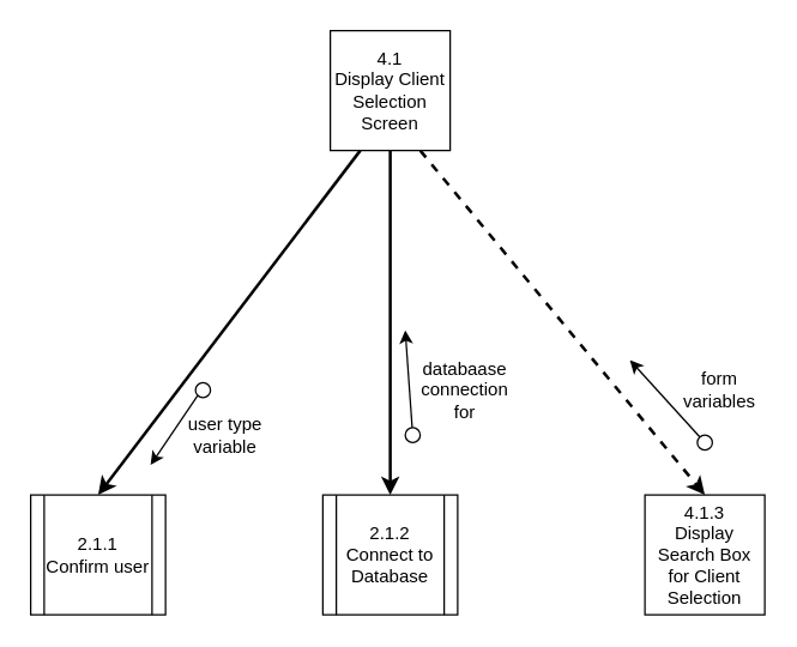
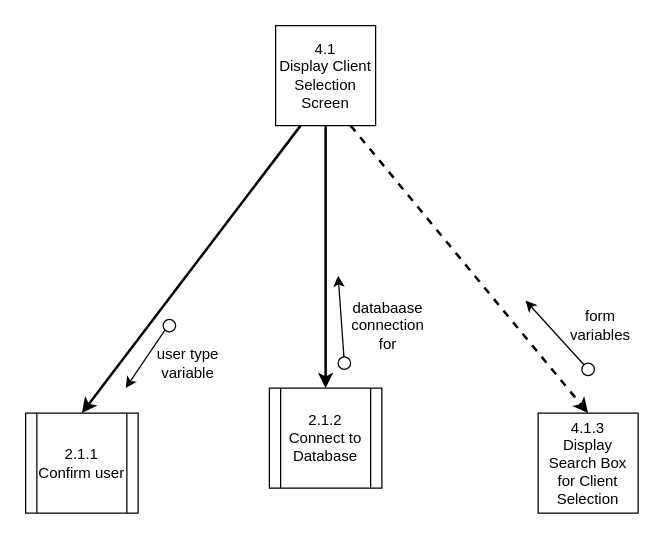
- <mxCell id="5" value="2.1.2&lt;br&gt;Connect to Database" style="shape=process;whiteSpace=wrap;html=1;backgroundOutline=1;" vertex="1" parent="1"><mxGeometry x="215" y="330" width="90" height="80" as="geometry" /></mxCell>
+ <mxCell id="5" value="2.1.2&lt;br&gt;Connect to Database" style="shape=process;whiteSpace=wrap;html=1;backgroundOutline=1;" vertex="1" parent="1"><mxGeometry x="215" y="310" width="90" height="80" as="geometry" /></mxCell>
